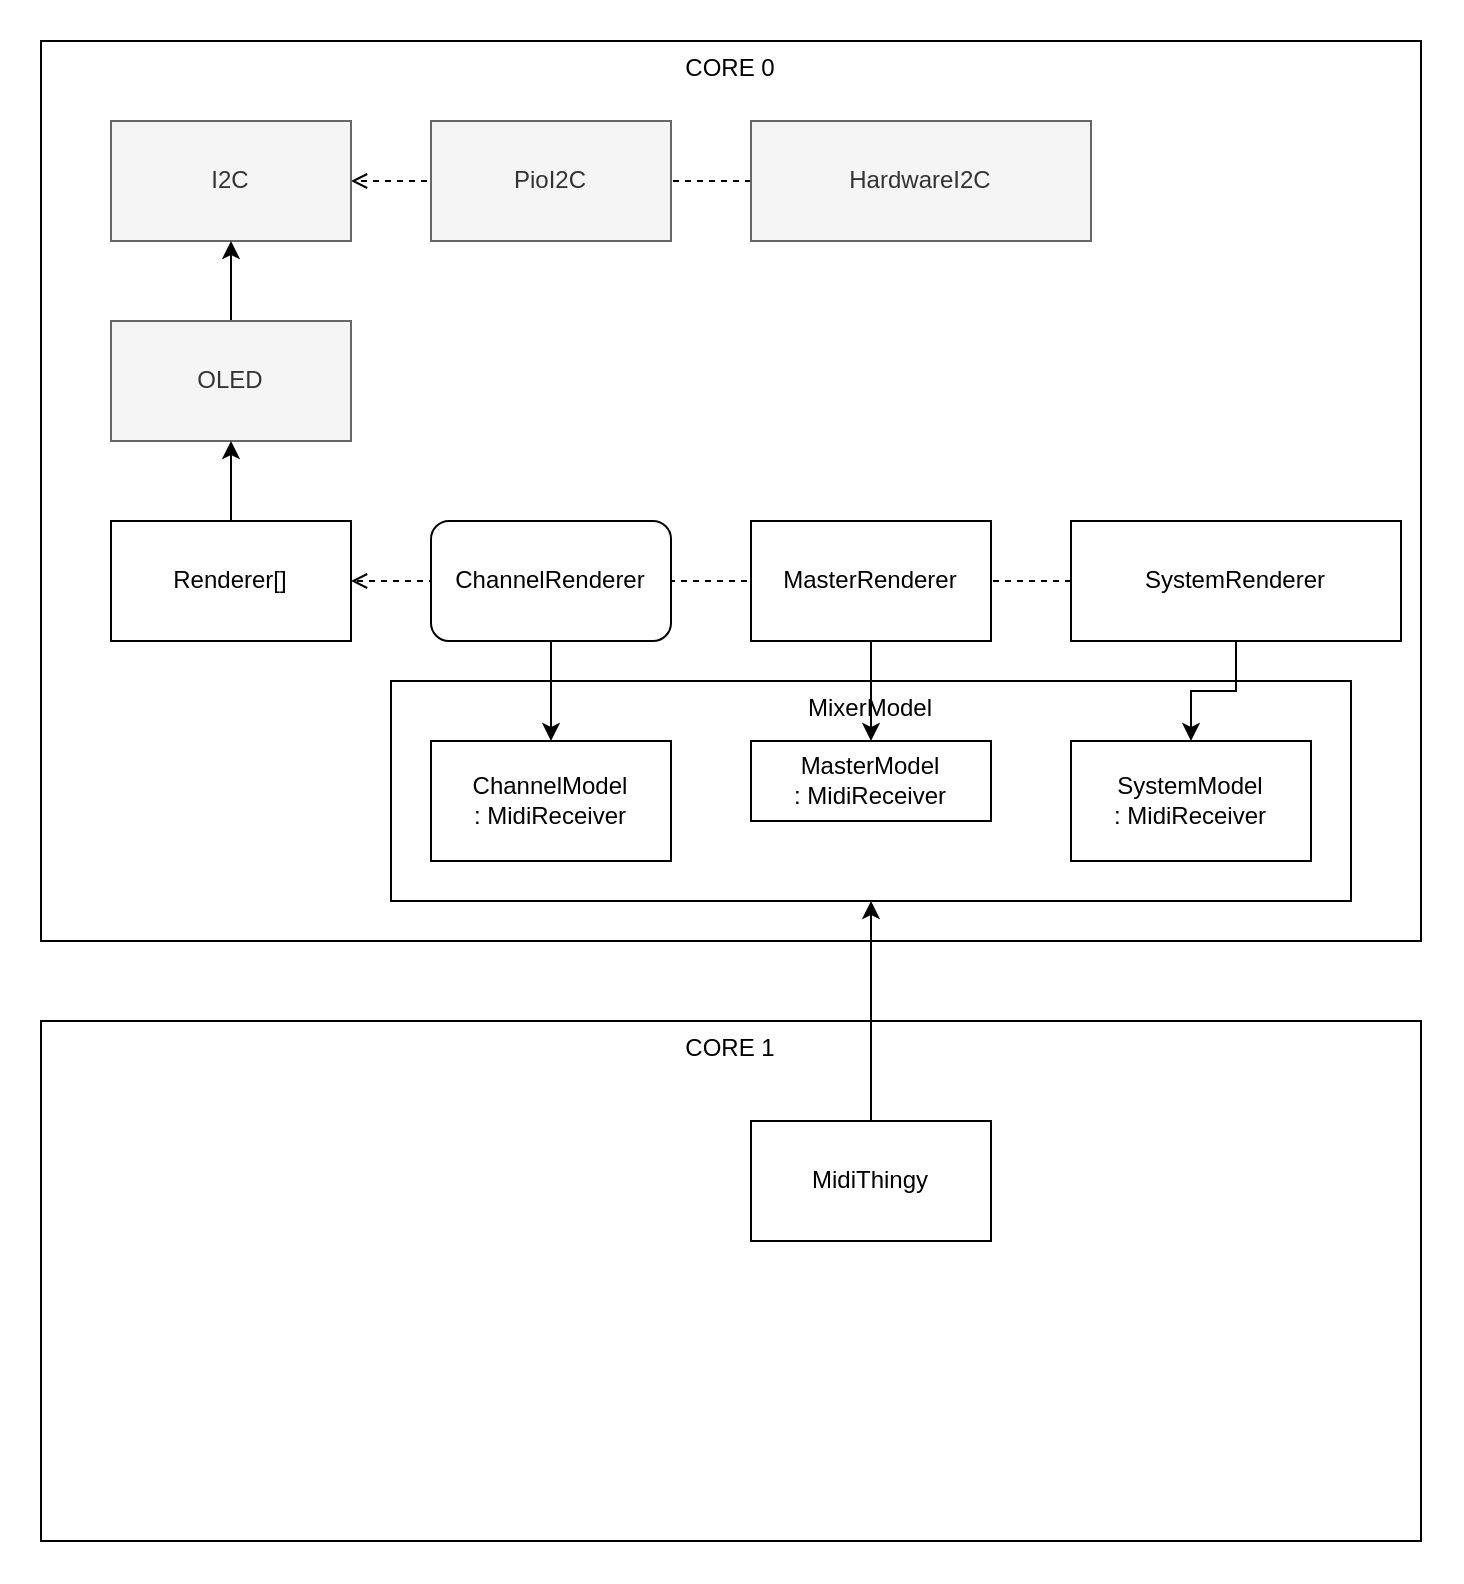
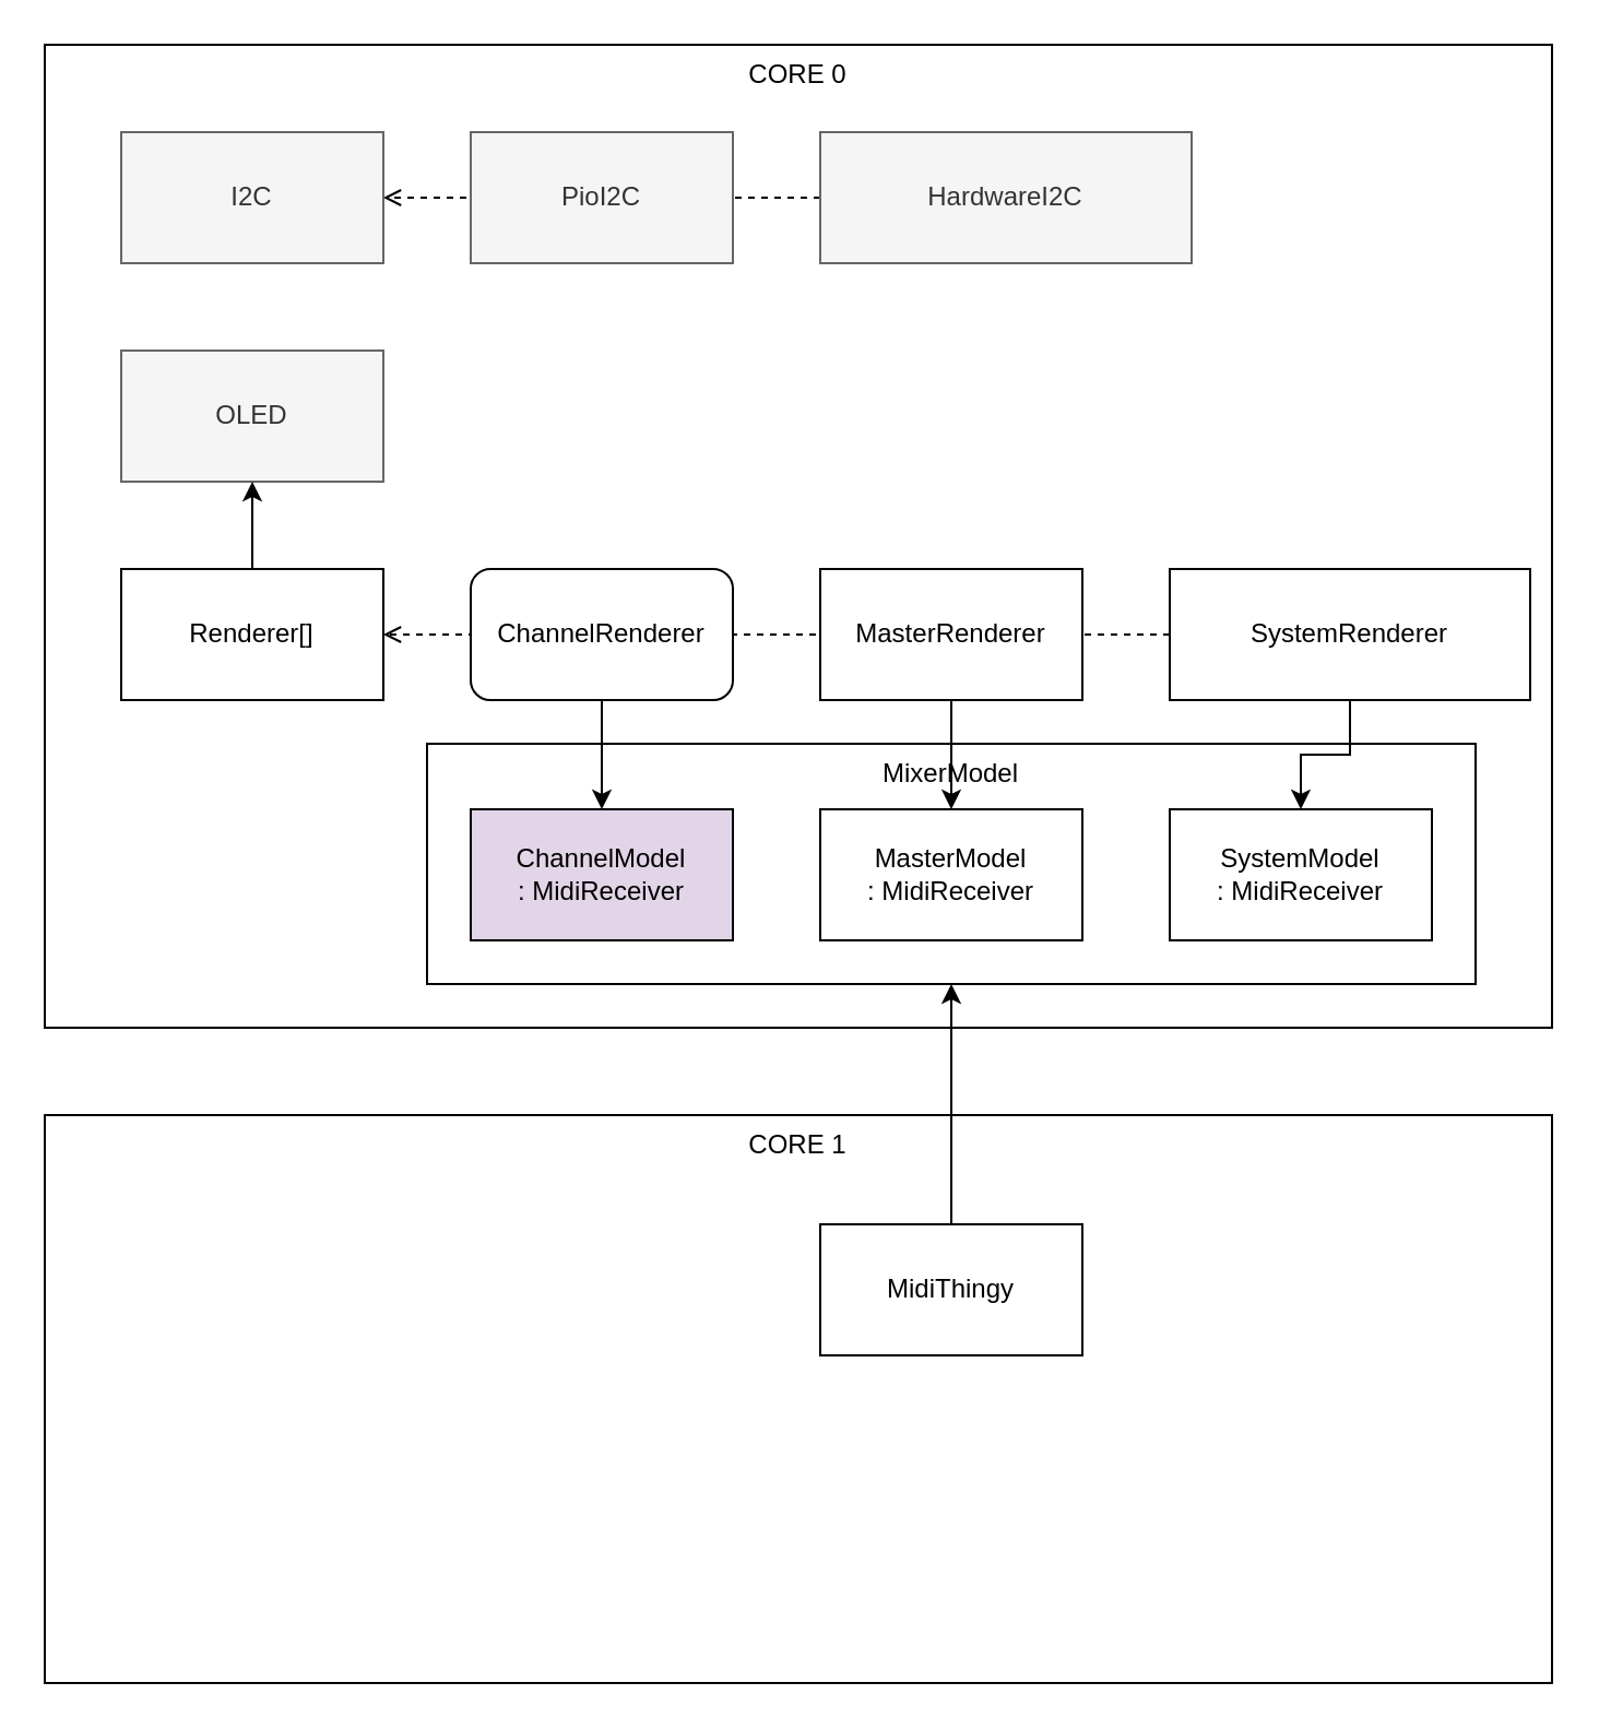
- <mxCell id="10" value="" style="edgeStyle=orthogonalEdgeStyle;rounded=0;orthogonalLoop=1;jettySize=auto;html=1;" parent="1" source="11" target="8" edge="1"><mxGeometry relative="1" as="geometry" /></mxCell>
- <mxCell id="21" value="MasterModel&lt;br&gt;: MidiReceiver" style="rounded=0;whiteSpace=wrap;html=1;" parent="1" vertex="1"><mxGeometry x="375" y="370" width="120" height="40" as="geometry" /></mxCell>
+ <mxCell id="21" value="MasterModel&lt;br&gt;: MidiReceiver" style="rounded=0;whiteSpace=wrap;html=1;" parent="1" vertex="1"><mxGeometry x="375" y="370" width="120" height="60" as="geometry" /></mxCell>
- <mxCell id="20" value="ChannelModel&lt;br&gt;: MidiReceiver" style="rounded=0;whiteSpace=wrap;html=1;" parent="1" vertex="1"><mxGeometry x="215" y="370" width="120" height="60" as="geometry" /></mxCell>
+ <mxCell id="20" value="ChannelModel&lt;br&gt;: MidiReceiver" style="rounded=0;whiteSpace=wrap;html=1;fillColor=#e1d5e7;" parent="1" vertex="1"><mxGeometry x="215" y="370" width="120" height="60" as="geometry" /></mxCell>
